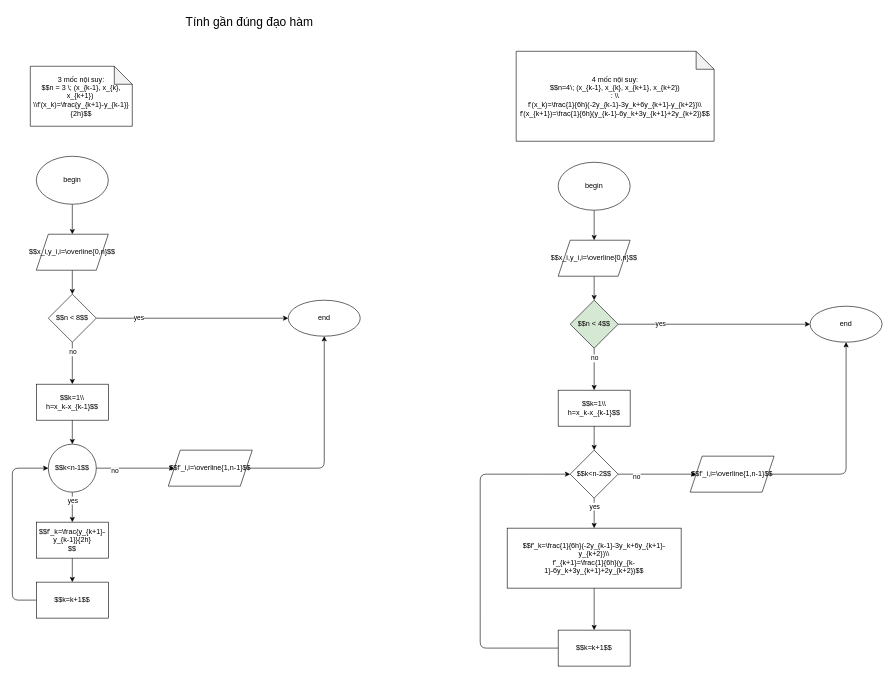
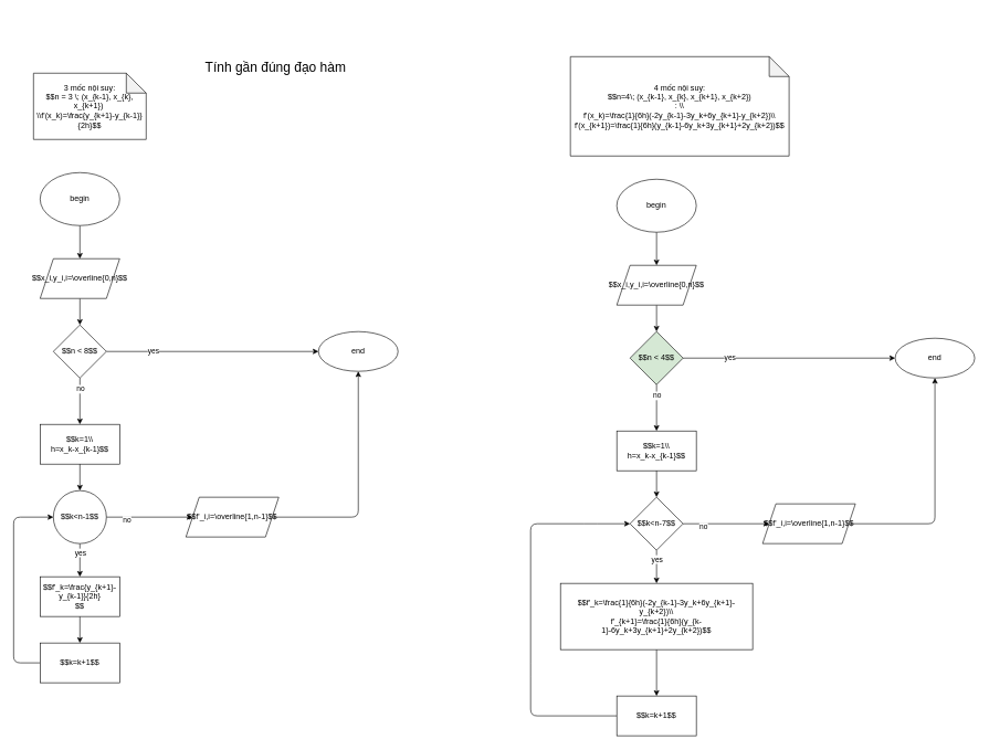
- <mxCell id="27" value="&lt;font style=&quot;font-size: 20px&quot;&gt;Tính gần đúng đạo hàm&lt;/font&gt;" style="text;html=1;strokeColor=none;fillColor=none;align=center;verticalAlign=middle;whiteSpace=wrap;rounded=0;" vertex="1" parent="1"><mxGeometry x="258" y="20" width="315" height="30" as="geometry" /></mxCell>
+ <mxCell id="27" value="&lt;font style=&quot;font-size: 20px&quot;&gt;Tính gần đúng đạo hàm&lt;/font&gt;" style="text;html=1;strokeColor=none;fillColor=none;align=center;verticalAlign=middle;whiteSpace=wrap;rounded=0;" vertex="1" parent="1"><mxGeometry x="258" y="85" width="315" height="30" as="geometry" /></mxCell>
- <mxCell id="48" value="$$k&amp;lt;n-2$$" style="rhombus;whiteSpace=wrap;html=1;" vertex="1" parent="1"><mxGeometry x="950" y="750" width="80" height="80" as="geometry" /></mxCell>
+ <mxCell id="48" value="$$k&amp;lt;n-7$$" style="rhombus;whiteSpace=wrap;html=1;" vertex="1" parent="1"><mxGeometry x="950" y="750" width="80" height="80" as="geometry" /></mxCell>
